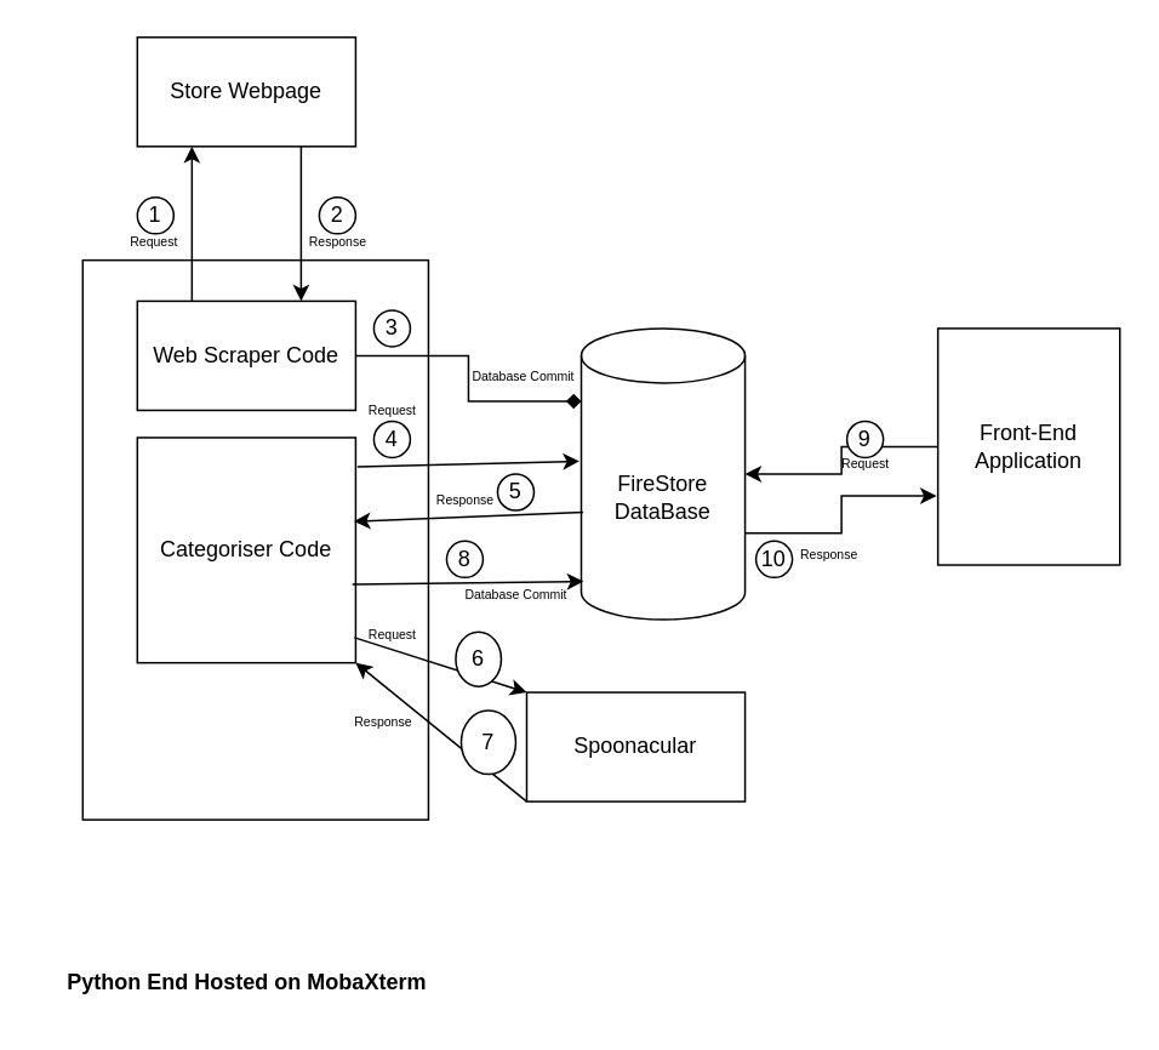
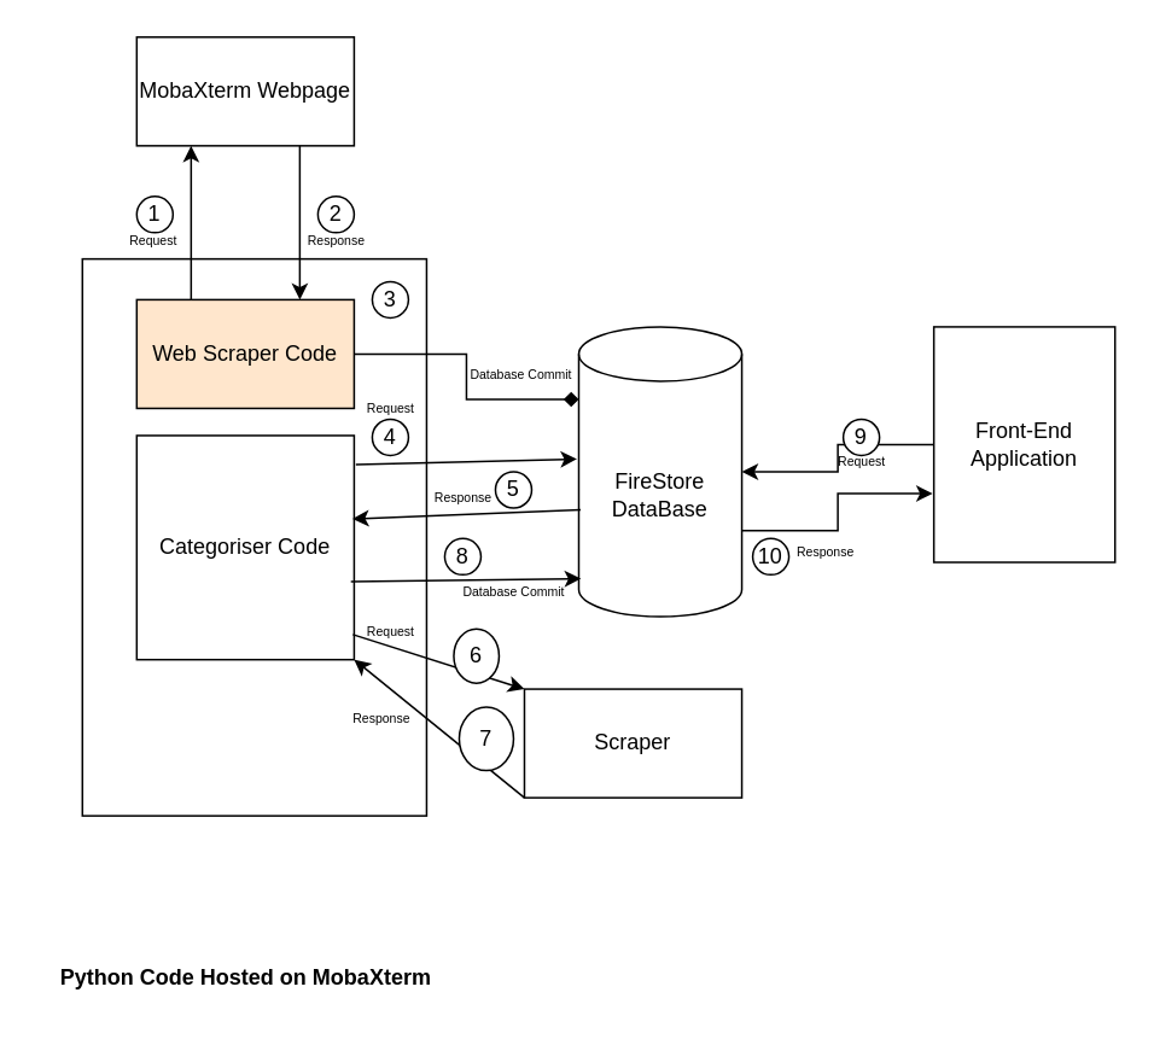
- <mxCell id="7" value="Store Webpage" style="rounded=0;whiteSpace=wrap;html=1;" vertex="1" parent="1"><mxGeometry x="75" y="20" width="120" height="60" as="geometry" /></mxCell>
+ <mxCell id="7" value="MobaXterm Webpage" style="rounded=0;whiteSpace=wrap;html=1;" vertex="1" parent="1"><mxGeometry x="75" y="20" width="120" height="60" as="geometry" /></mxCell>
- <mxCell id="20" value="3" style="ellipse;whiteSpace=wrap;html=1;aspect=fixed;strokeColor=default;align=center;verticalAlign=middle;fontFamily=Helvetica;fontSize=12;fontColor=default;fillColor=default;" vertex="1" parent="1"><mxGeometry x="205" y="170" width="20" height="20" as="geometry" /></mxCell>
+ <mxCell id="20" value="3" style="ellipse;whiteSpace=wrap;html=1;aspect=fixed;strokeColor=default;align=center;verticalAlign=middle;fontFamily=Helvetica;fontSize=12;fontColor=default;fillColor=default;" vertex="1" parent="1"><mxGeometry x="205" y="155" width="20" height="20" as="geometry" /></mxCell>
- <mxCell id="9" value="Web Scraper Code" style="rounded=0;whiteSpace=wrap;html=1;" vertex="1" parent="1"><mxGeometry x="75" y="165" width="120" height="60" as="geometry" /></mxCell>
+ <mxCell id="9" value="Web Scraper Code" style="rounded=0;whiteSpace=wrap;html=1;fillColor=#ffe6cc;" vertex="1" parent="1"><mxGeometry x="75" y="165" width="120" height="60" as="geometry" /></mxCell>
- <mxCell id="13" value="Spoonacular" style="rounded=0;whiteSpace=wrap;html=1;" vertex="1" parent="1"><mxGeometry x="289" y="380" width="120" height="60" as="geometry" /></mxCell>
+ <mxCell id="13" value="Scraper" style="rounded=0;whiteSpace=wrap;html=1;" vertex="1" parent="1"><mxGeometry x="289" y="380" width="120" height="60" as="geometry" /></mxCell>
- <mxCell id="12" value="&lt;b&gt;Python End Hosted on MobaXterm&lt;/b&gt;" style="text;html=1;align=center;verticalAlign=middle;resizable=0;points=[];autosize=1;strokeColor=none;fillColor=none;" vertex="1" parent="1"><mxGeometry x="20" y="525" width="230" height="30" as="geometry" /></mxCell>
+ <mxCell id="12" value="&lt;b&gt;Python Code Hosted on MobaXterm&lt;/b&gt;" style="text;html=1;align=center;verticalAlign=middle;resizable=0;points=[];autosize=1;strokeColor=none;fillColor=none;" vertex="1" parent="1"><mxGeometry x="20" y="525" width="230" height="30" as="geometry" /></mxCell>
